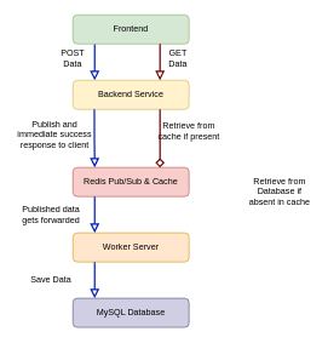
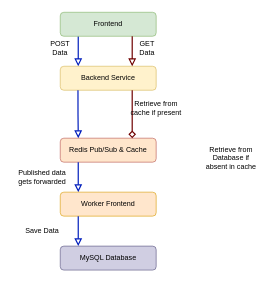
- <mxCell id="12" value="Publish and immediate success response to client" style="text;html=1;strokeColor=none;fillColor=none;align=center;verticalAlign=middle;whiteSpace=wrap;rounded=0;" parent="1" vertex="1"><mxGeometry x="20" y="163.75" width="110" height="42.5" as="geometry" /></mxCell>
- <mxCell id="6" value="Redis Pub/Sub &amp;amp; Cache" style="rounded=1;whiteSpace=wrap;html=1;fontSize=12;glass=0;strokeWidth=1;shadow=0;fillColor=#f8cecc;strokeColor=#b85450;" parent="1" vertex="1"><mxGeometry x="100" y="230" width="160" height="40" as="geometry" /></mxCell>
+ <mxCell id="6" value="Redis Pub/Sub &amp;amp; Cache" style="rounded=1;whiteSpace=wrap;html=1;fontSize=12;glass=0;strokeWidth=1;shadow=0;fillColor=#ffe6cc;strokeColor=#b85450;" parent="1" vertex="1"><mxGeometry x="100" y="230" width="160" height="40" as="geometry" /></mxCell>
- <mxCell id="8" value="Worker Server" style="rounded=1;whiteSpace=wrap;html=1;fontSize=12;glass=0;strokeWidth=1;shadow=0;fillColor=#ffe6cc;strokeColor=#d79b00;" parent="1" vertex="1"><mxGeometry x="100" y="320" width="160" height="40" as="geometry" /></mxCell>
+ <mxCell id="8" value="Worker Frontend" style="rounded=1;whiteSpace=wrap;html=1;fontSize=12;glass=0;strokeWidth=1;shadow=0;fillColor=#ffe6cc;strokeColor=#d79b00;" parent="1" vertex="1"><mxGeometry x="100" y="320" width="160" height="40" as="geometry" /></mxCell>
